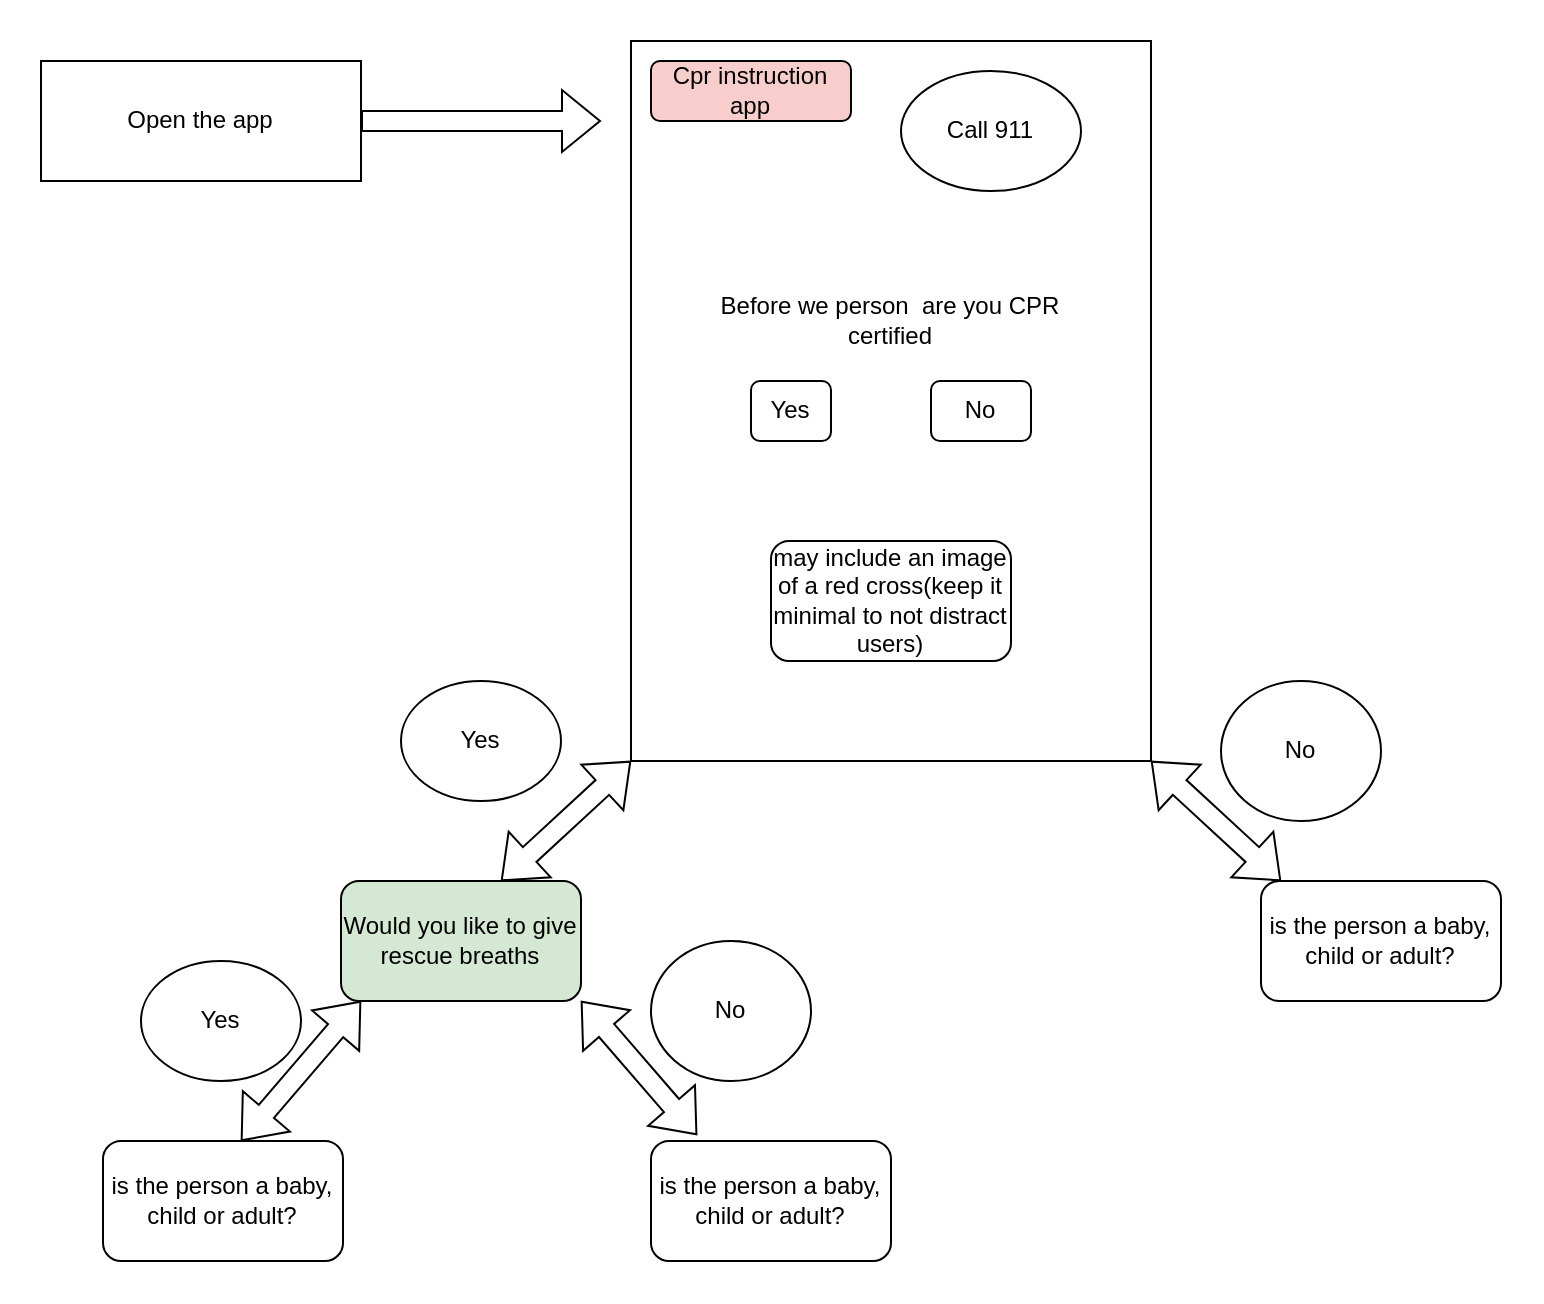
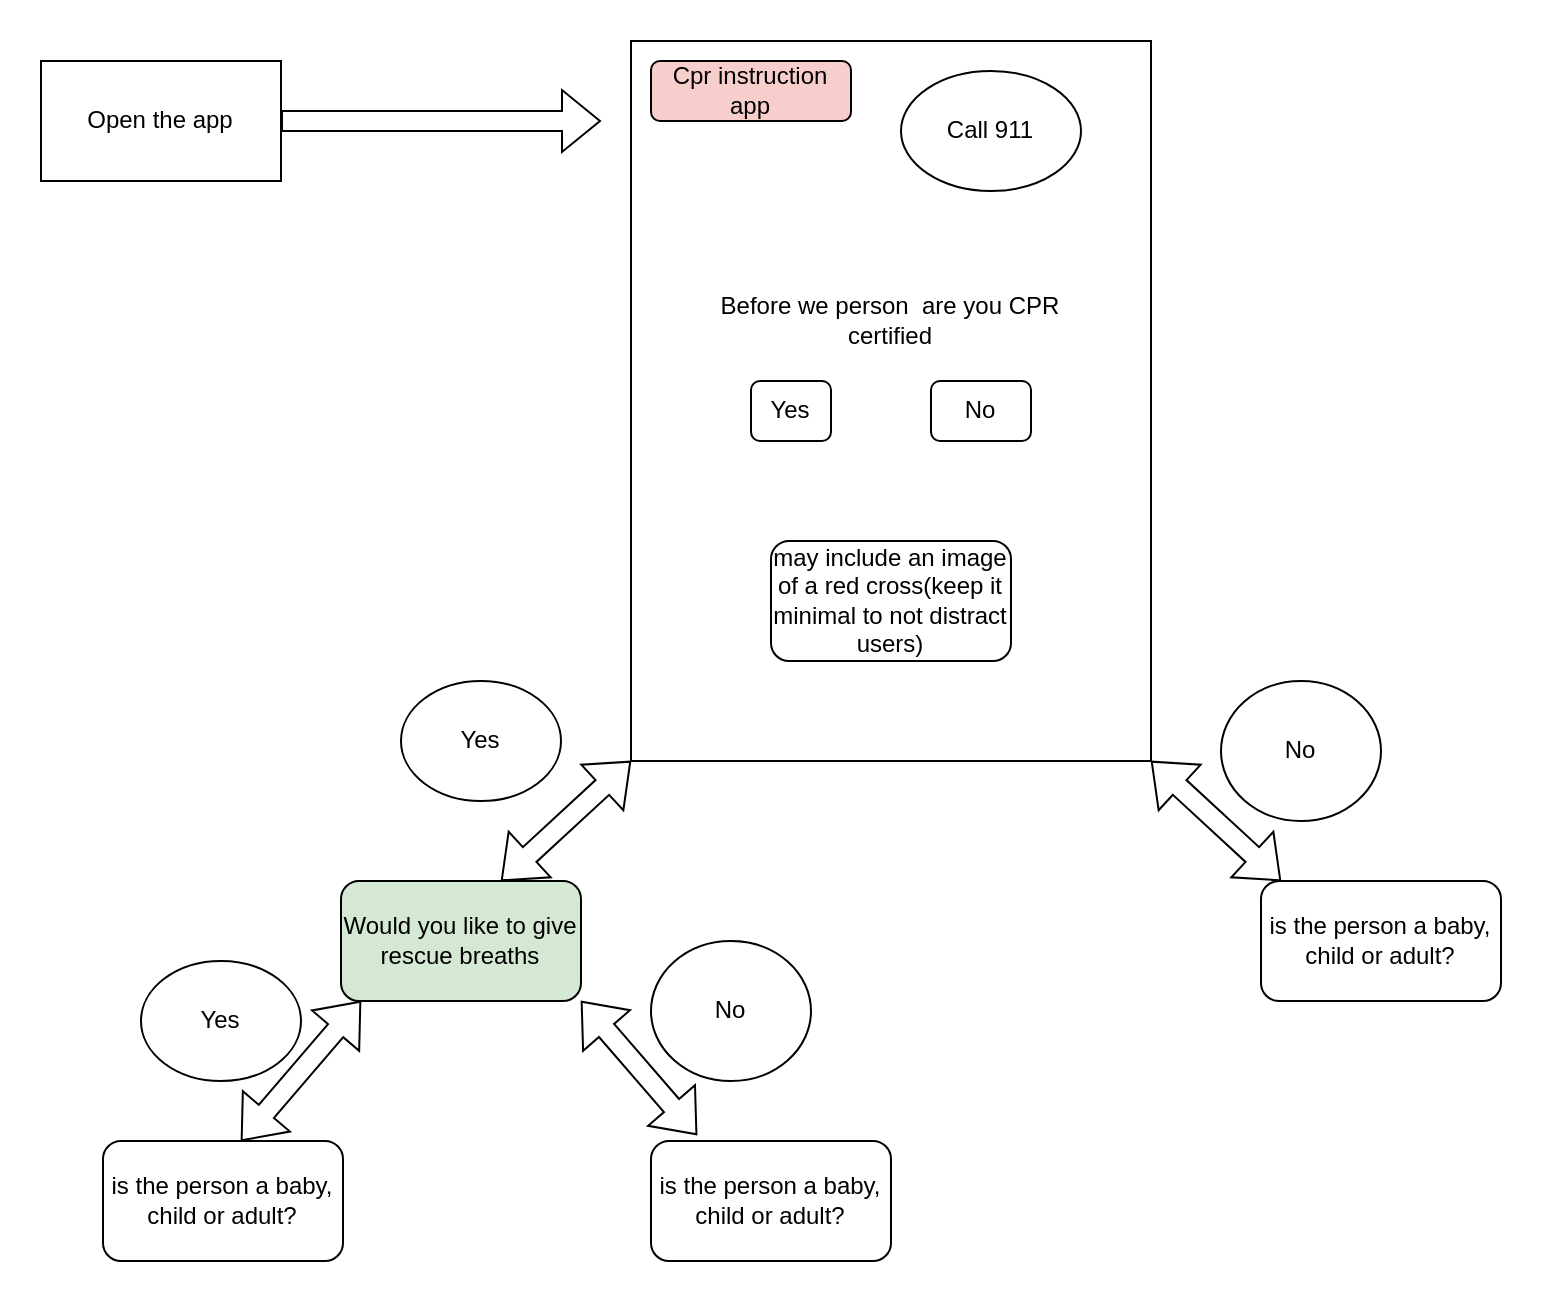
- <mxCell id="2" value="Open the app" style="rounded=0;whiteSpace=wrap;html=1;" vertex="1" parent="1"><mxGeometry x="20" y="30" width="160" height="60" as="geometry" /></mxCell>
+ <mxCell id="2" value="Open the app" style="rounded=0;whiteSpace=wrap;html=1;" vertex="1" parent="1"><mxGeometry y="30" width="120" height="60" as="geometry" x="20" /></mxCell>
